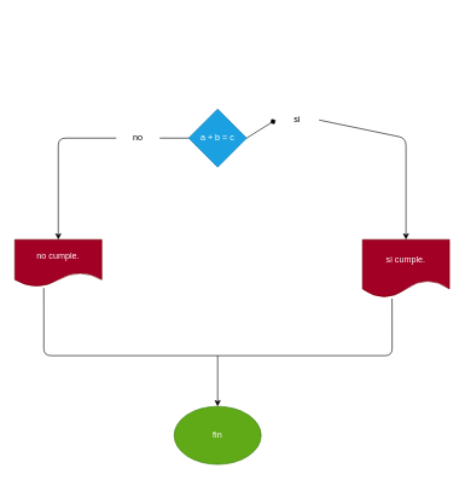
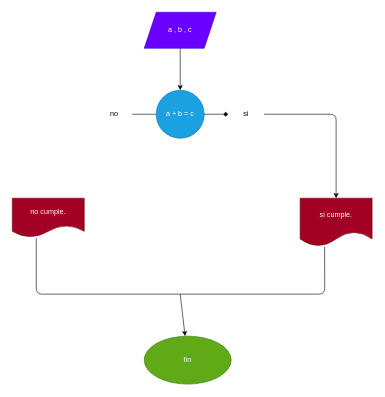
+ <mxCell id="3" value="a , b , c" style="shape=parallelogram;perimeter=parallelogramPerimeter;whiteSpace=wrap;html=1;fixedSize=1;fillColor=#6a00ff;fontColor=#ffffff;strokeColor=#3700CC;" vertex="1" parent="1"><mxGeometry x="240" y="20" width="120" height="60" as="geometry" /></mxCell>
+ <mxCell id="2" value="" style="edgeStyle=none;html=1;" edge="1" parent="1" source="3" target="6"><mxGeometry relative="1" as="geometry" /></mxCell>
- <mxCell id="11" value="si" style="text;html=1;strokeColor=none;fillColor=none;align=center;verticalAlign=middle;whiteSpace=wrap;rounded=0;" vertex="1" parent="1"><mxGeometry x="380" y="150" width="60" height="30" as="geometry" /></mxCell>
+ <mxCell id="11" value="si" style="text;html=1;strokeColor=none;fillColor=none;align=center;verticalAlign=middle;whiteSpace=wrap;rounded=0;" vertex="1" parent="1"><mxGeometry x="380" y="175" width="60" height="30" as="geometry" /></mxCell>
- <mxCell id="6" value="a + b = c" style="rhombus;whiteSpace=wrap;html=1;fillColor=#1ba1e2;fontColor=#ffffff;strokeColor=#006EAF;" vertex="1" parent="1"><mxGeometry x="260" y="150" width="80" height="80" as="geometry" /></mxCell>
+ <mxCell id="6" value="a + b = c" style="ellipse;whiteSpace=wrap;html=1;fillColor=#1ba1e2;fontColor=#ffffff;strokeColor=#006EAF;" vertex="1" parent="1"><mxGeometry x="260" y="150" width="80" height="80" as="geometry" /></mxCell>
- <mxCell id="4" value="" style="edgeStyle=none;html=1;entryX=0.5;entryY=0;entryDx=0;entryDy=0;exitX=0;exitY=0.5;exitDx=0;exitDy=0;startArrow=none;" edge="1" parent="1" source="8" target="7"><mxGeometry relative="1" as="geometry"><Array as="points"><mxPoint x="80" y="190" /></Array></mxGeometry></mxCell>
- <mxCell id="16" value="fin" style="ellipse;whiteSpace=wrap;html=1;fillColor=#60a917;fontColor=#ffffff;strokeColor=#2D7600;" vertex="1" parent="1"><mxGeometry x="240" y="560" width="120" height="80" as="geometry" /></mxCell>
+ <mxCell id="16" value="fin" style="ellipse;whiteSpace=wrap;html=1;fillColor=#60a917;fontColor=#ffffff;strokeColor=#2D7600;" vertex="1" parent="1"><mxGeometry x="240" y="560" width="145" height="80" as="geometry" /></mxCell>
